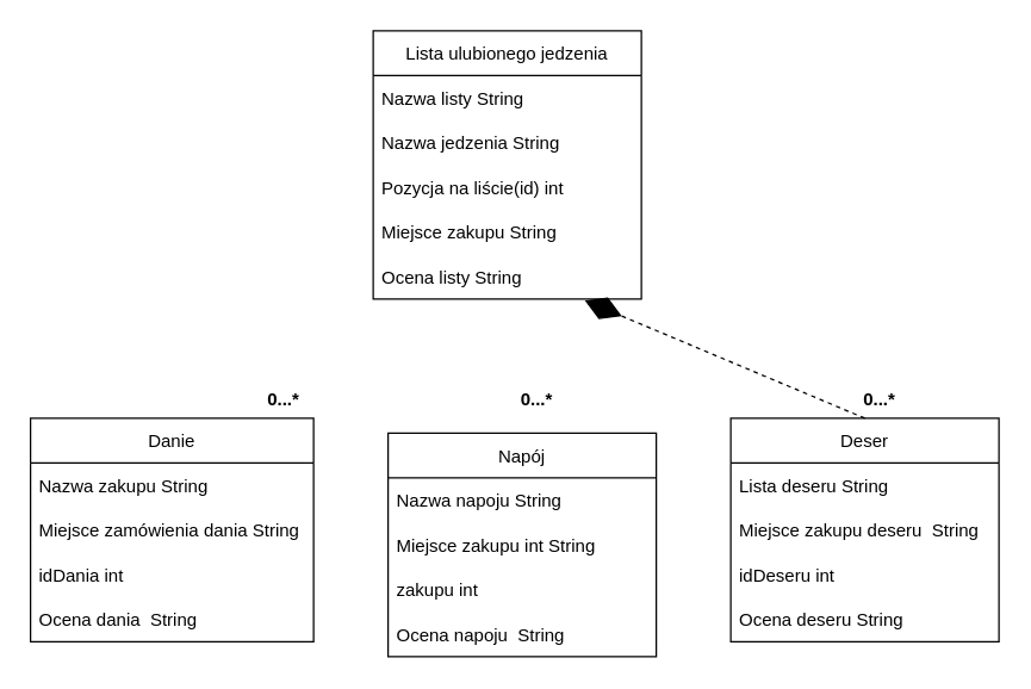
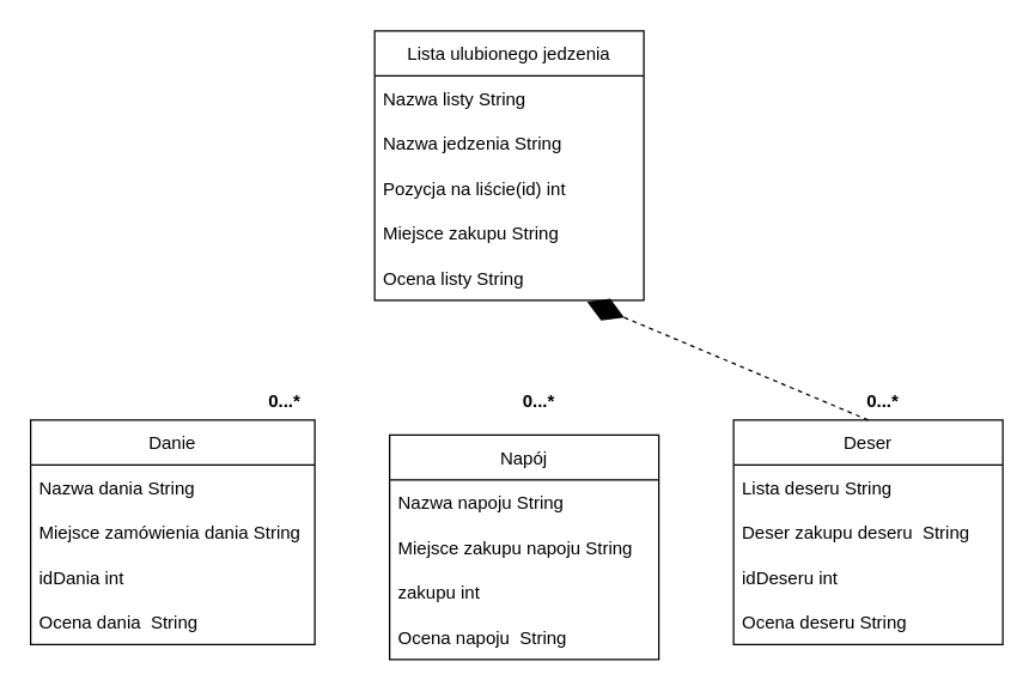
- <mxCell id="9" value="Nazwa zakupu String" style="text;strokeColor=none;fillColor=none;align=left;verticalAlign=middle;spacingLeft=4;spacingRight=4;overflow=hidden;points=[[0,0.5],[1,0.5]];portConstraint=eastwest;rotatable=0;" parent="8" vertex="1"><mxGeometry y="30" width="190" height="30" as="geometry" /></mxCell>
+ <mxCell id="9" value="Nazwa dania String" style="text;strokeColor=none;fillColor=none;align=left;verticalAlign=middle;spacingLeft=4;spacingRight=4;overflow=hidden;points=[[0,0.5],[1,0.5]];portConstraint=eastwest;rotatable=0;" parent="8" vertex="1"><mxGeometry y="30" width="190" height="30" as="geometry" /></mxCell>
- <mxCell id="20" value="Miejsce zakupu deseru  String" style="text;strokeColor=none;fillColor=none;align=left;verticalAlign=middle;spacingLeft=4;spacingRight=4;overflow=hidden;points=[[0,0.5],[1,0.5]];portConstraint=eastwest;rotatable=0;" parent="18" vertex="1"><mxGeometry y="60" width="180" height="30" as="geometry" /></mxCell>
+ <mxCell id="20" value="Deser zakupu deseru  String" style="text;strokeColor=none;fillColor=none;align=left;verticalAlign=middle;spacingLeft=4;spacingRight=4;overflow=hidden;points=[[0,0.5],[1,0.5]];portConstraint=eastwest;rotatable=0;" parent="18" vertex="1"><mxGeometry y="60" width="180" height="30" as="geometry" /></mxCell>
- <mxCell id="15" value="Miejsce zakupu int String" style="text;strokeColor=none;fillColor=none;align=left;verticalAlign=middle;spacingLeft=4;spacingRight=4;overflow=hidden;points=[[0,0.5],[1,0.5]];portConstraint=eastwest;rotatable=0;" parent="13" vertex="1"><mxGeometry y="60" width="180" height="30" as="geometry" /></mxCell>
+ <mxCell id="15" value="Miejsce zakupu napoju String" style="text;strokeColor=none;fillColor=none;align=left;verticalAlign=middle;spacingLeft=4;spacingRight=4;overflow=hidden;points=[[0,0.5],[1,0.5]];portConstraint=eastwest;rotatable=0;" parent="13" vertex="1"><mxGeometry y="60" width="180" height="30" as="geometry" /></mxCell>
